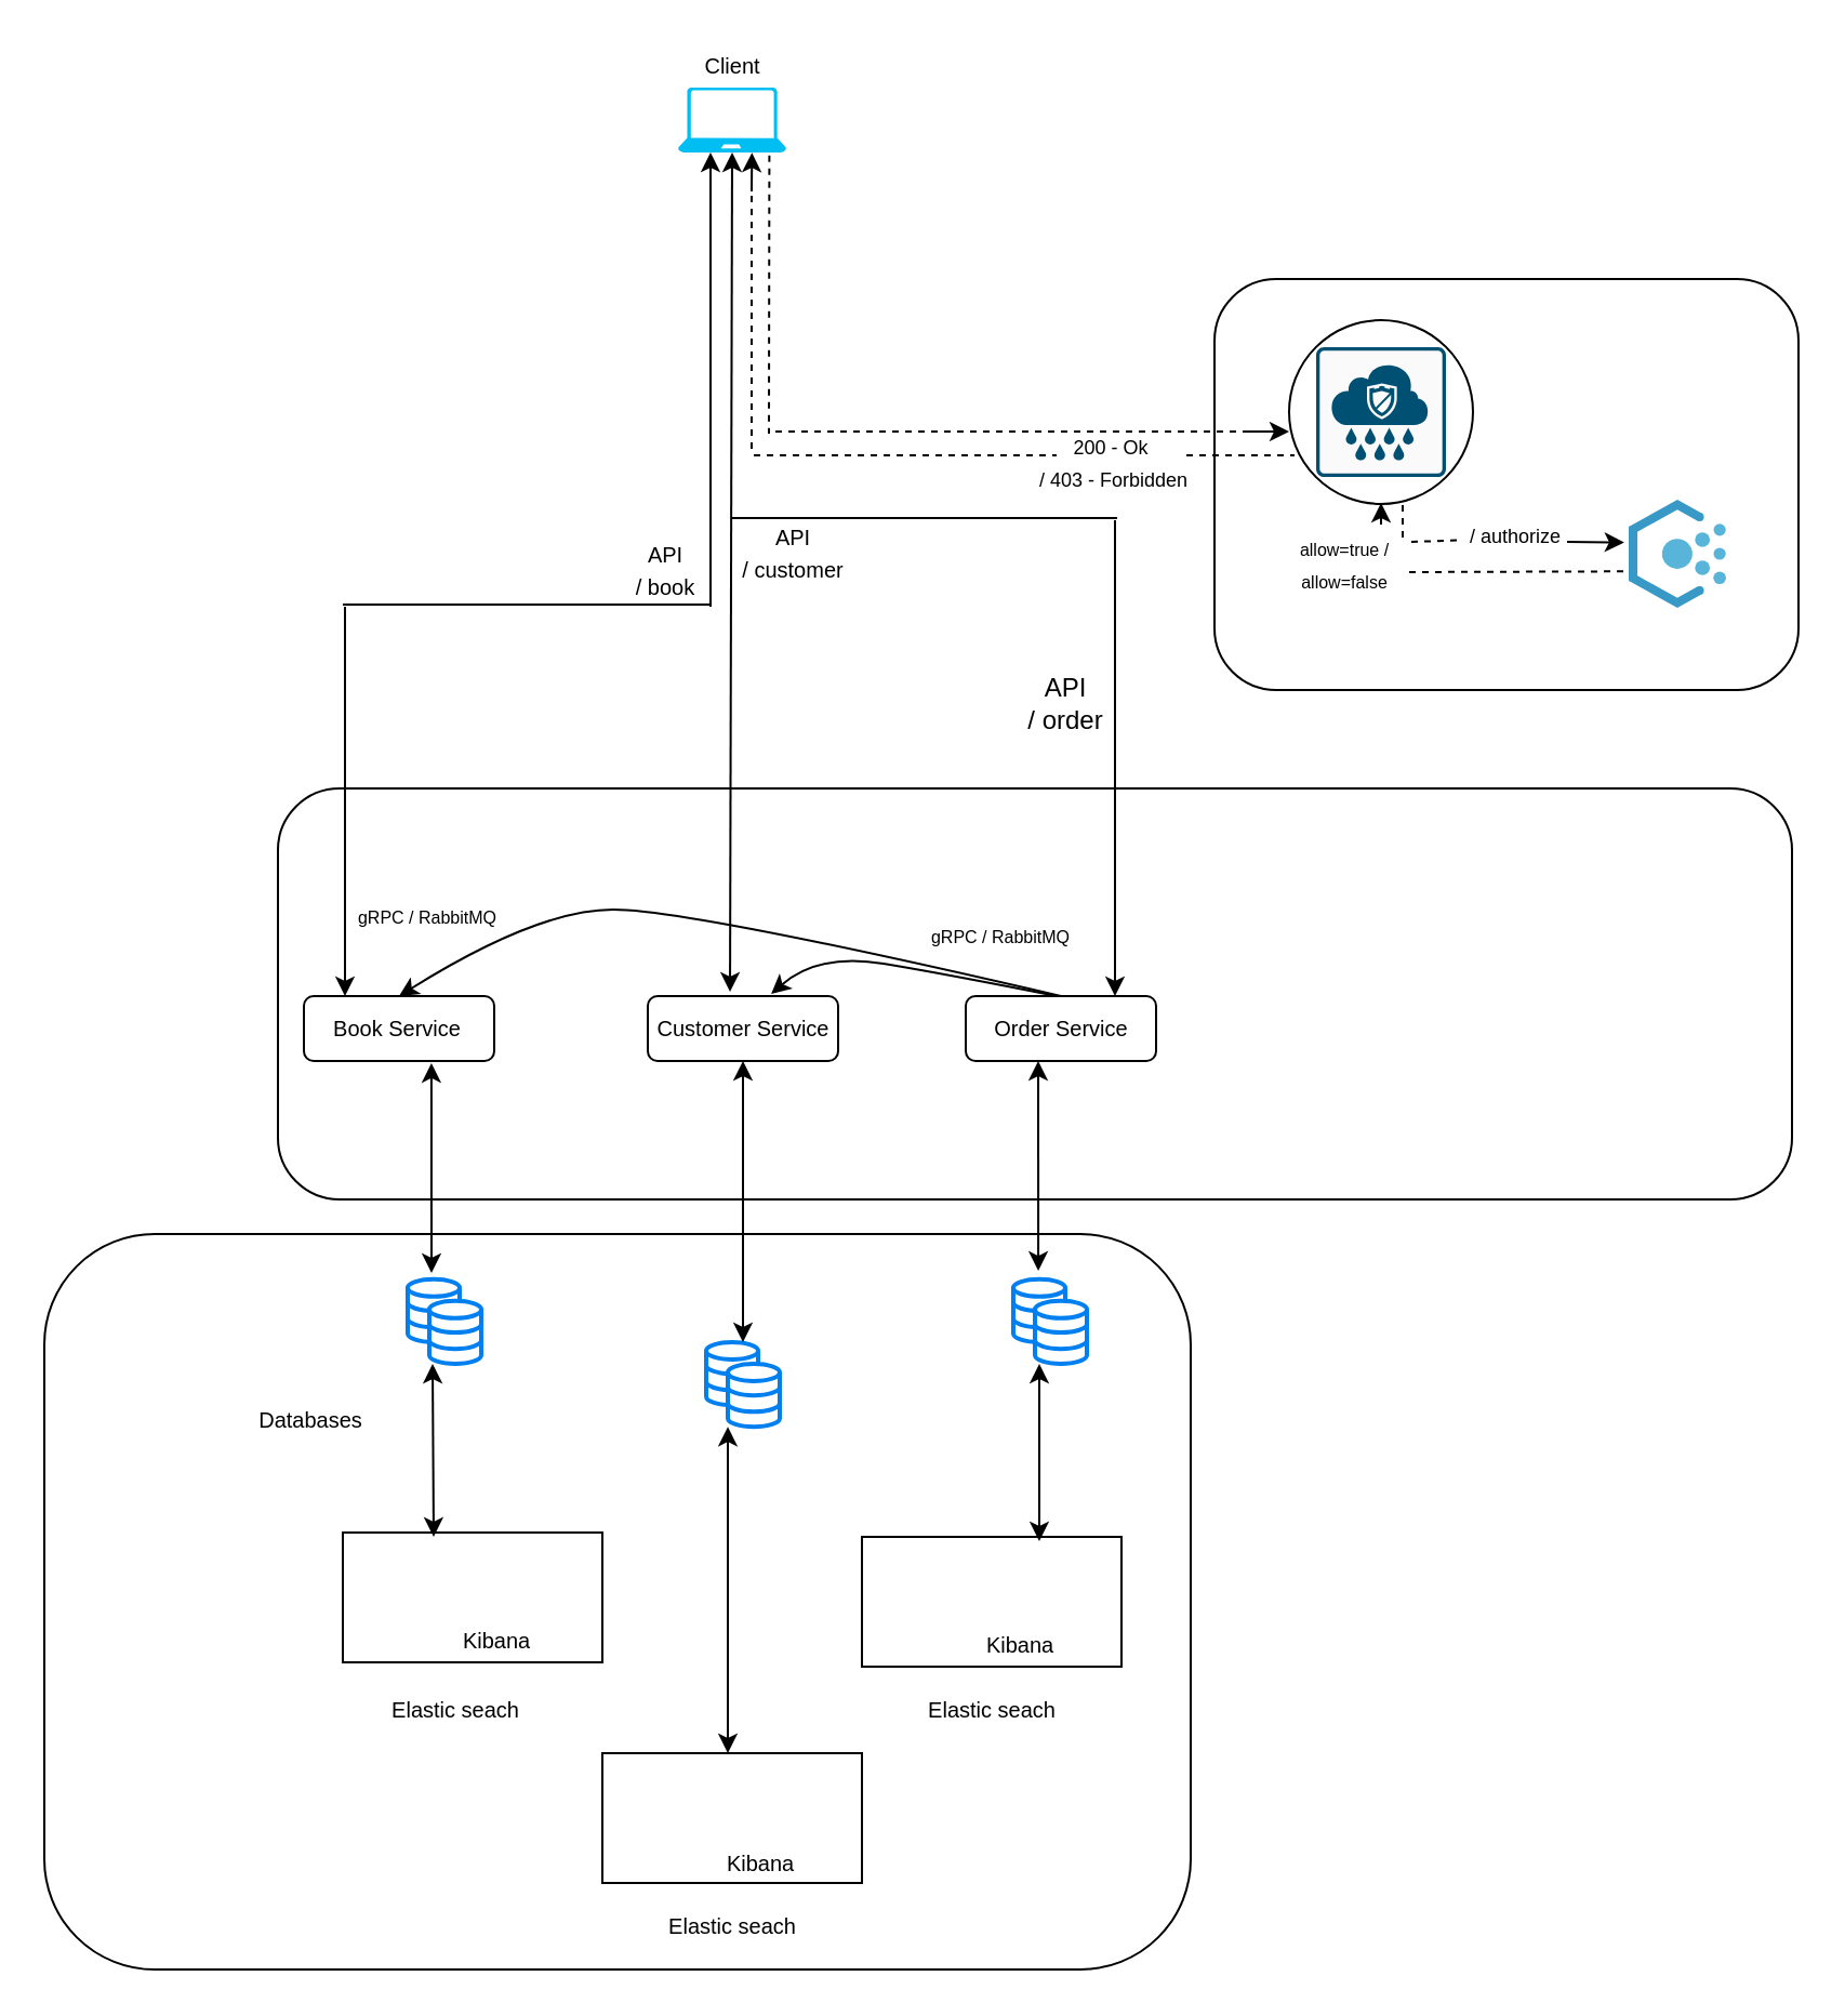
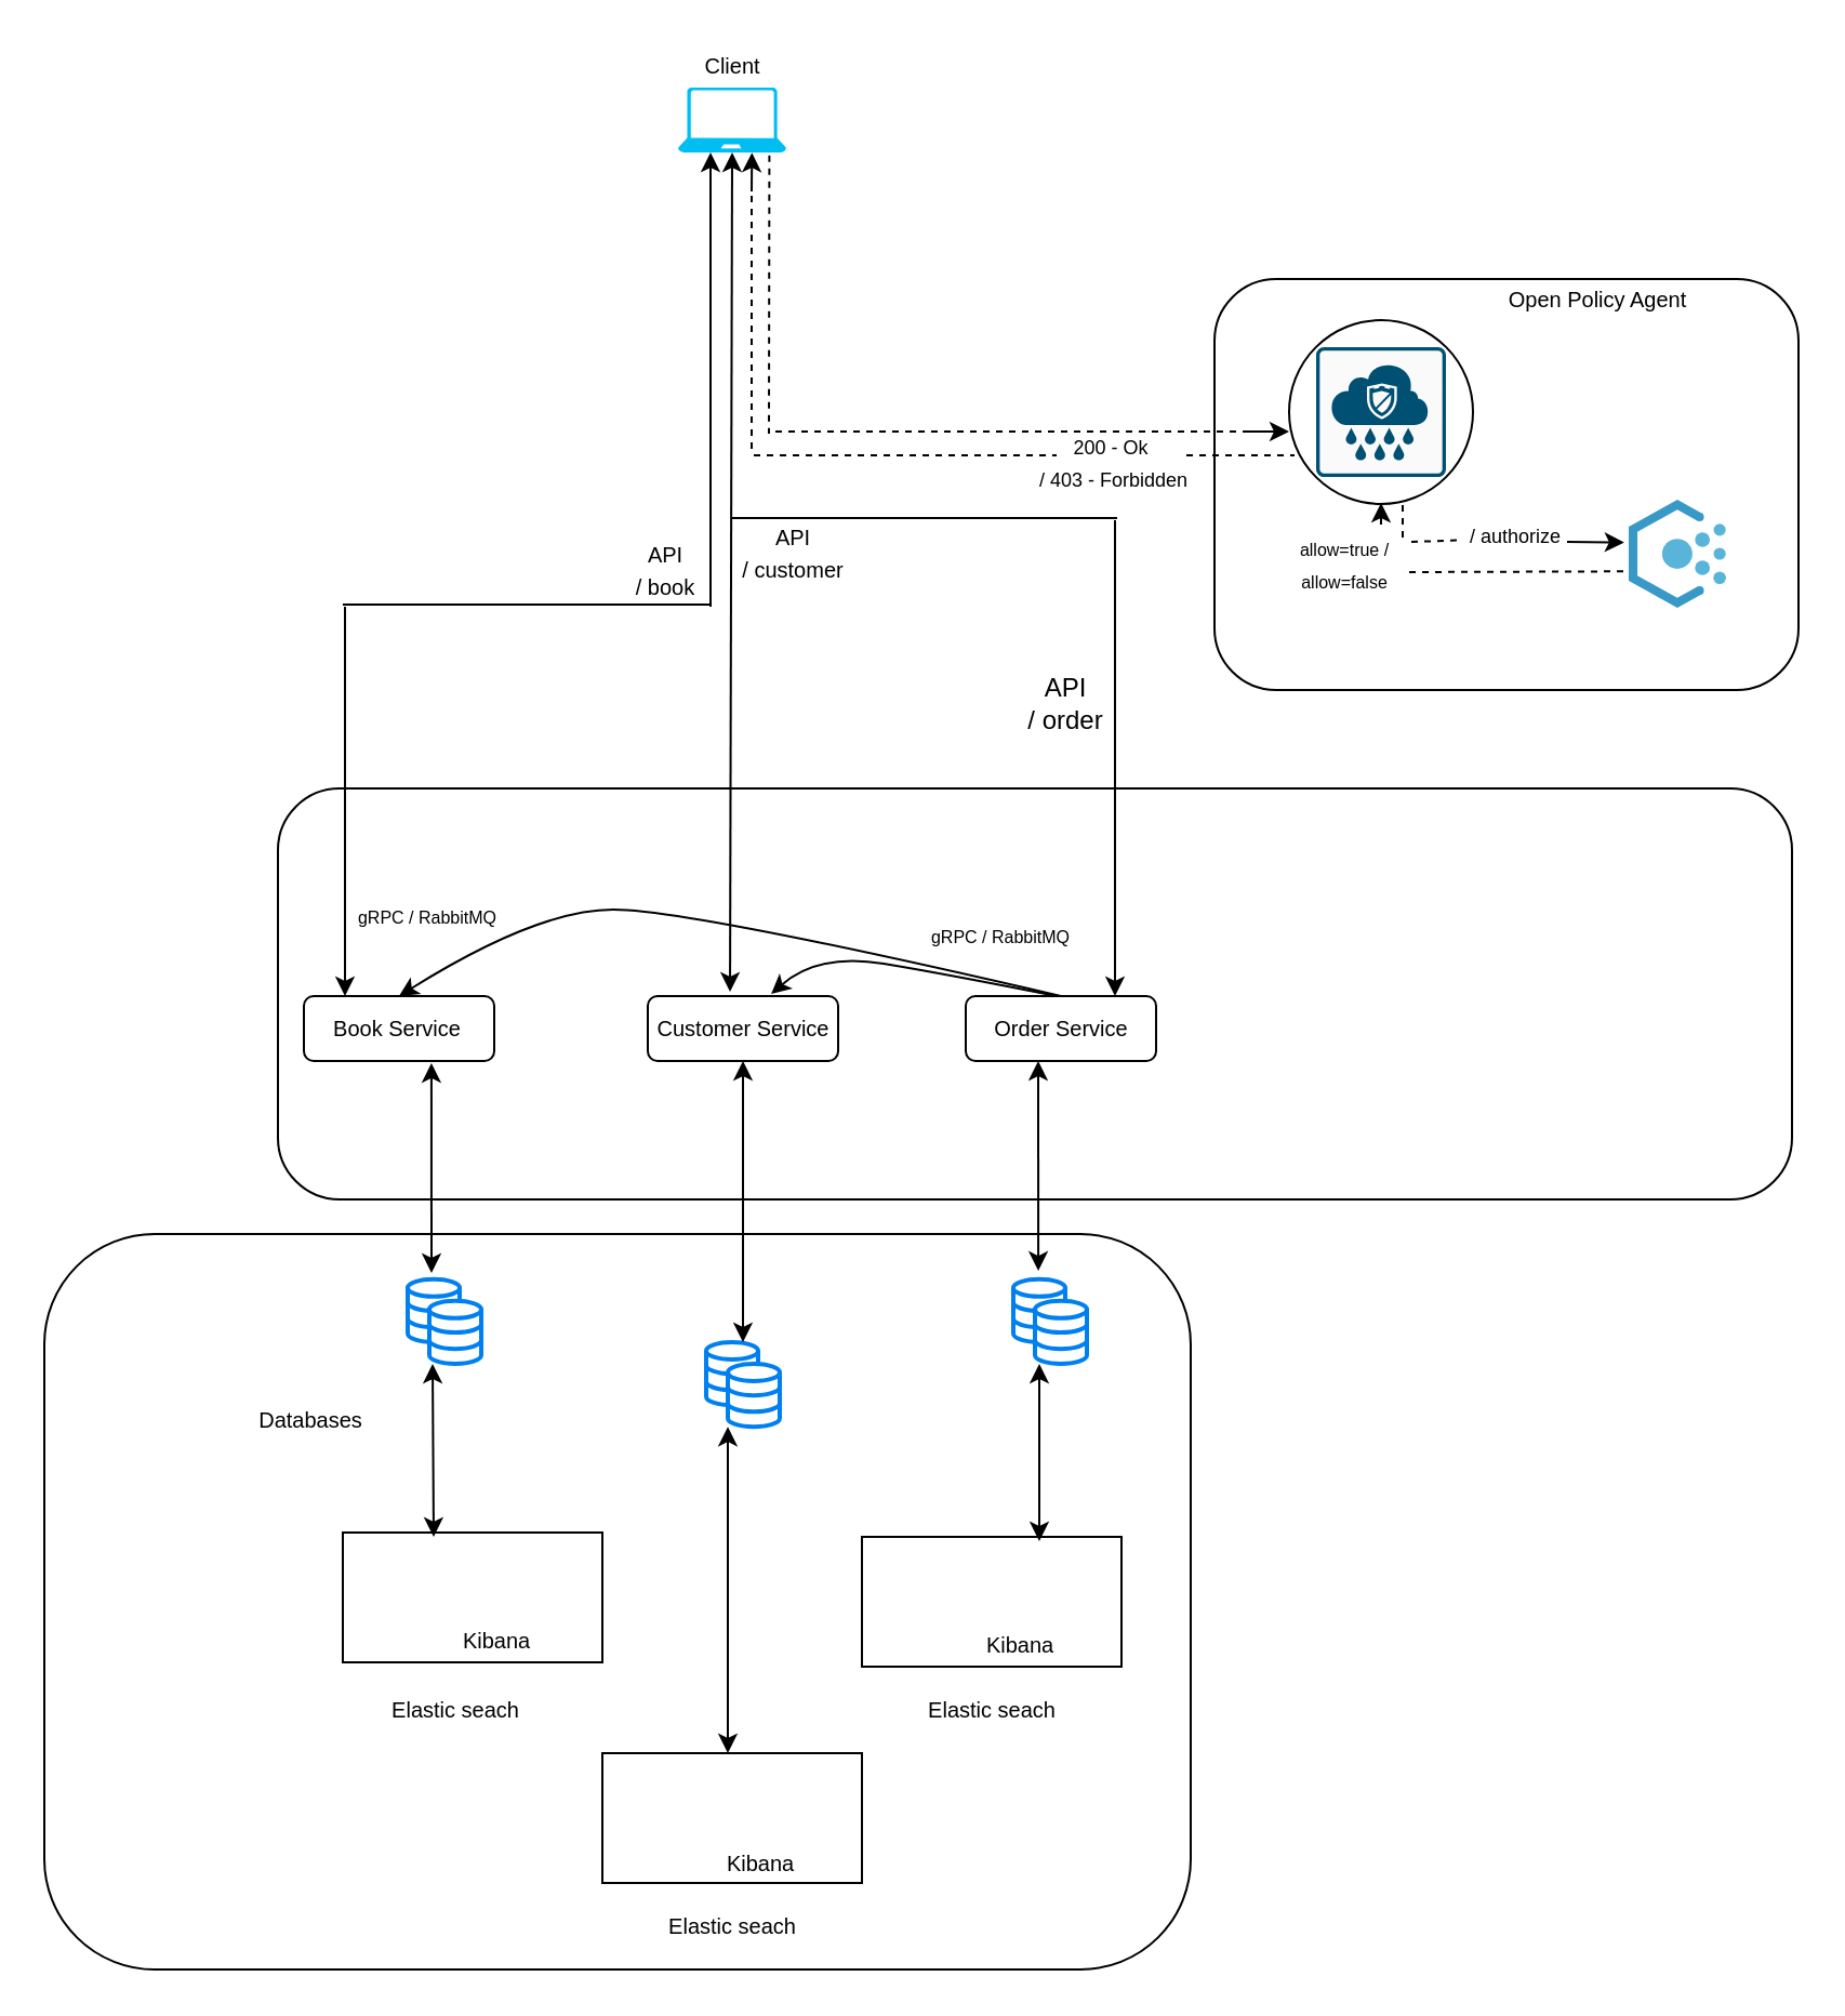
+ <mxCell id="51" value="&lt;font style=&quot;font-size: 10px&quot;&gt;Open Policy Agent&lt;/font&gt;" style="text;html=1;align=center;verticalAlign=middle;resizable=0;points=[];autosize=1;" parent="1" vertex="1"><mxGeometry x="688" y="127.5" width="100" height="20" as="geometry" /></mxCell>
